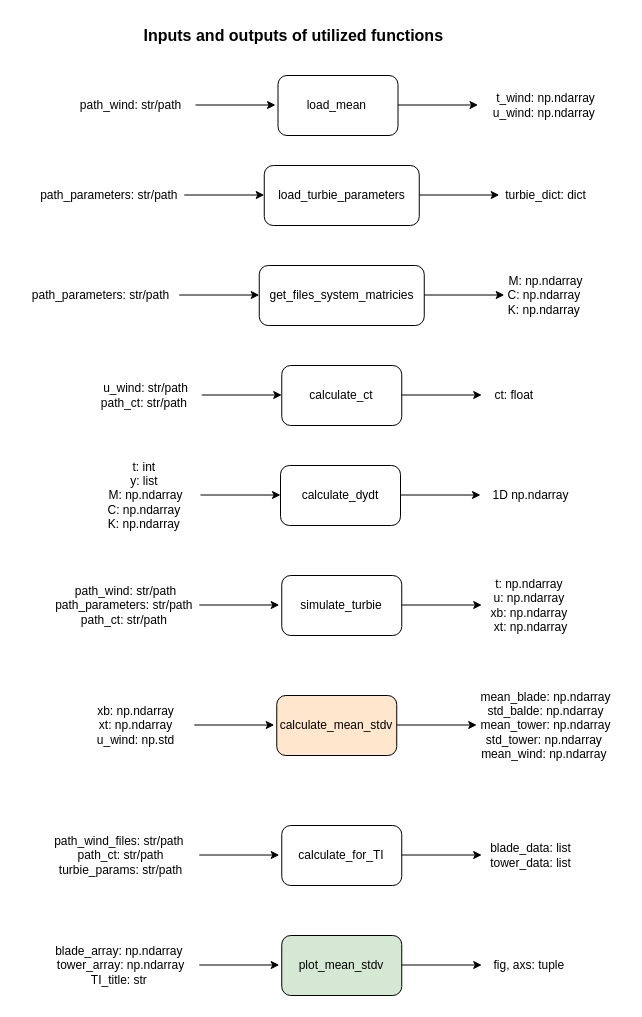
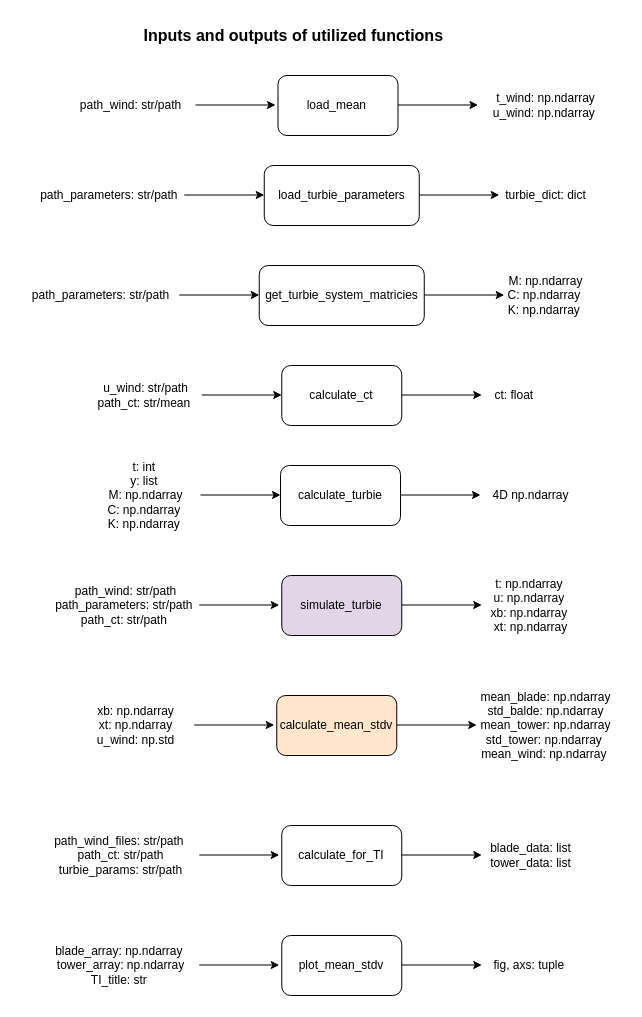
- <mxCell id="3" value="get_files_system_matricies" style="rounded=1;whiteSpace=wrap;html=1;" vertex="1" parent="1"><mxGeometry x="258.75" y="265" width="165" height="60" as="geometry" /></mxCell>
+ <mxCell id="3" value="get_turbie_system_matricies" style="rounded=1;whiteSpace=wrap;html=1;" vertex="1" parent="1"><mxGeometry x="258.75" y="265" width="165" height="60" as="geometry" /></mxCell>
- <mxCell id="26" value="u_wind: str/path&lt;div&gt;path_ct: str/path&amp;nbsp;&lt;/div&gt;" style="text;html=1;align=center;verticalAlign=middle;resizable=0;points=[];autosize=1;strokeColor=none;fillColor=none;" vertex="1" parent="1"><mxGeometry x="90" y="375" width="110" height="40" as="geometry" /></mxCell>
+ <mxCell id="26" value="u_wind: str/path&lt;div&gt;path_ct: str/mean&amp;nbsp;&lt;/div&gt;" style="text;html=1;align=center;verticalAlign=middle;resizable=0;points=[];autosize=1;strokeColor=none;fillColor=none;" vertex="1" parent="1"><mxGeometry x="90" y="375" width="110" height="40" as="geometry" /></mxCell>
- <mxCell id="7" value="calculate_dydt" style="rounded=1;whiteSpace=wrap;html=1;" vertex="1" parent="1"><mxGeometry x="280" y="465" width="120" height="60" as="geometry" /></mxCell>
+ <mxCell id="7" value="calculate_turbie" style="rounded=1;whiteSpace=wrap;html=1;" vertex="1" parent="1"><mxGeometry x="280" y="465" width="120" height="60" as="geometry" /></mxCell>
- <mxCell id="29" value="1D np.ndarray" style="text;html=1;align=center;verticalAlign=middle;resizable=0;points=[];autosize=1;strokeColor=none;fillColor=none;" vertex="1" parent="1"><mxGeometry x="480" y="480" width="100" height="30" as="geometry" /></mxCell>
+ <mxCell id="29" value="4D np.ndarray" style="text;html=1;align=center;verticalAlign=middle;resizable=0;points=[];autosize=1;strokeColor=none;fillColor=none;" vertex="1" parent="1"><mxGeometry x="480" y="480" width="100" height="30" as="geometry" /></mxCell>
- <mxCell id="2" value="simulate_turbie" style="rounded=1;whiteSpace=wrap;html=1;" vertex="1" parent="1"><mxGeometry x="281.25" y="575" width="120" height="60" as="geometry" /></mxCell>
+ <mxCell id="2" value="simulate_turbie" style="rounded=1;whiteSpace=wrap;html=1;fillColor=#e1d5e7;" vertex="1" parent="1"><mxGeometry x="281.25" y="575" width="120" height="60" as="geometry" /></mxCell>
- <mxCell id="41" value="plot_mean_stdv" style="rounded=1;whiteSpace=wrap;html=1;fillColor=#d5e8d4;" vertex="1" parent="1"><mxGeometry x="281.25" y="935" width="120" height="60" as="geometry" /></mxCell>
+ <mxCell id="41" value="plot_mean_stdv" style="rounded=1;whiteSpace=wrap;html=1;" vertex="1" parent="1"><mxGeometry x="281.25" y="935" width="120" height="60" as="geometry" /></mxCell>
